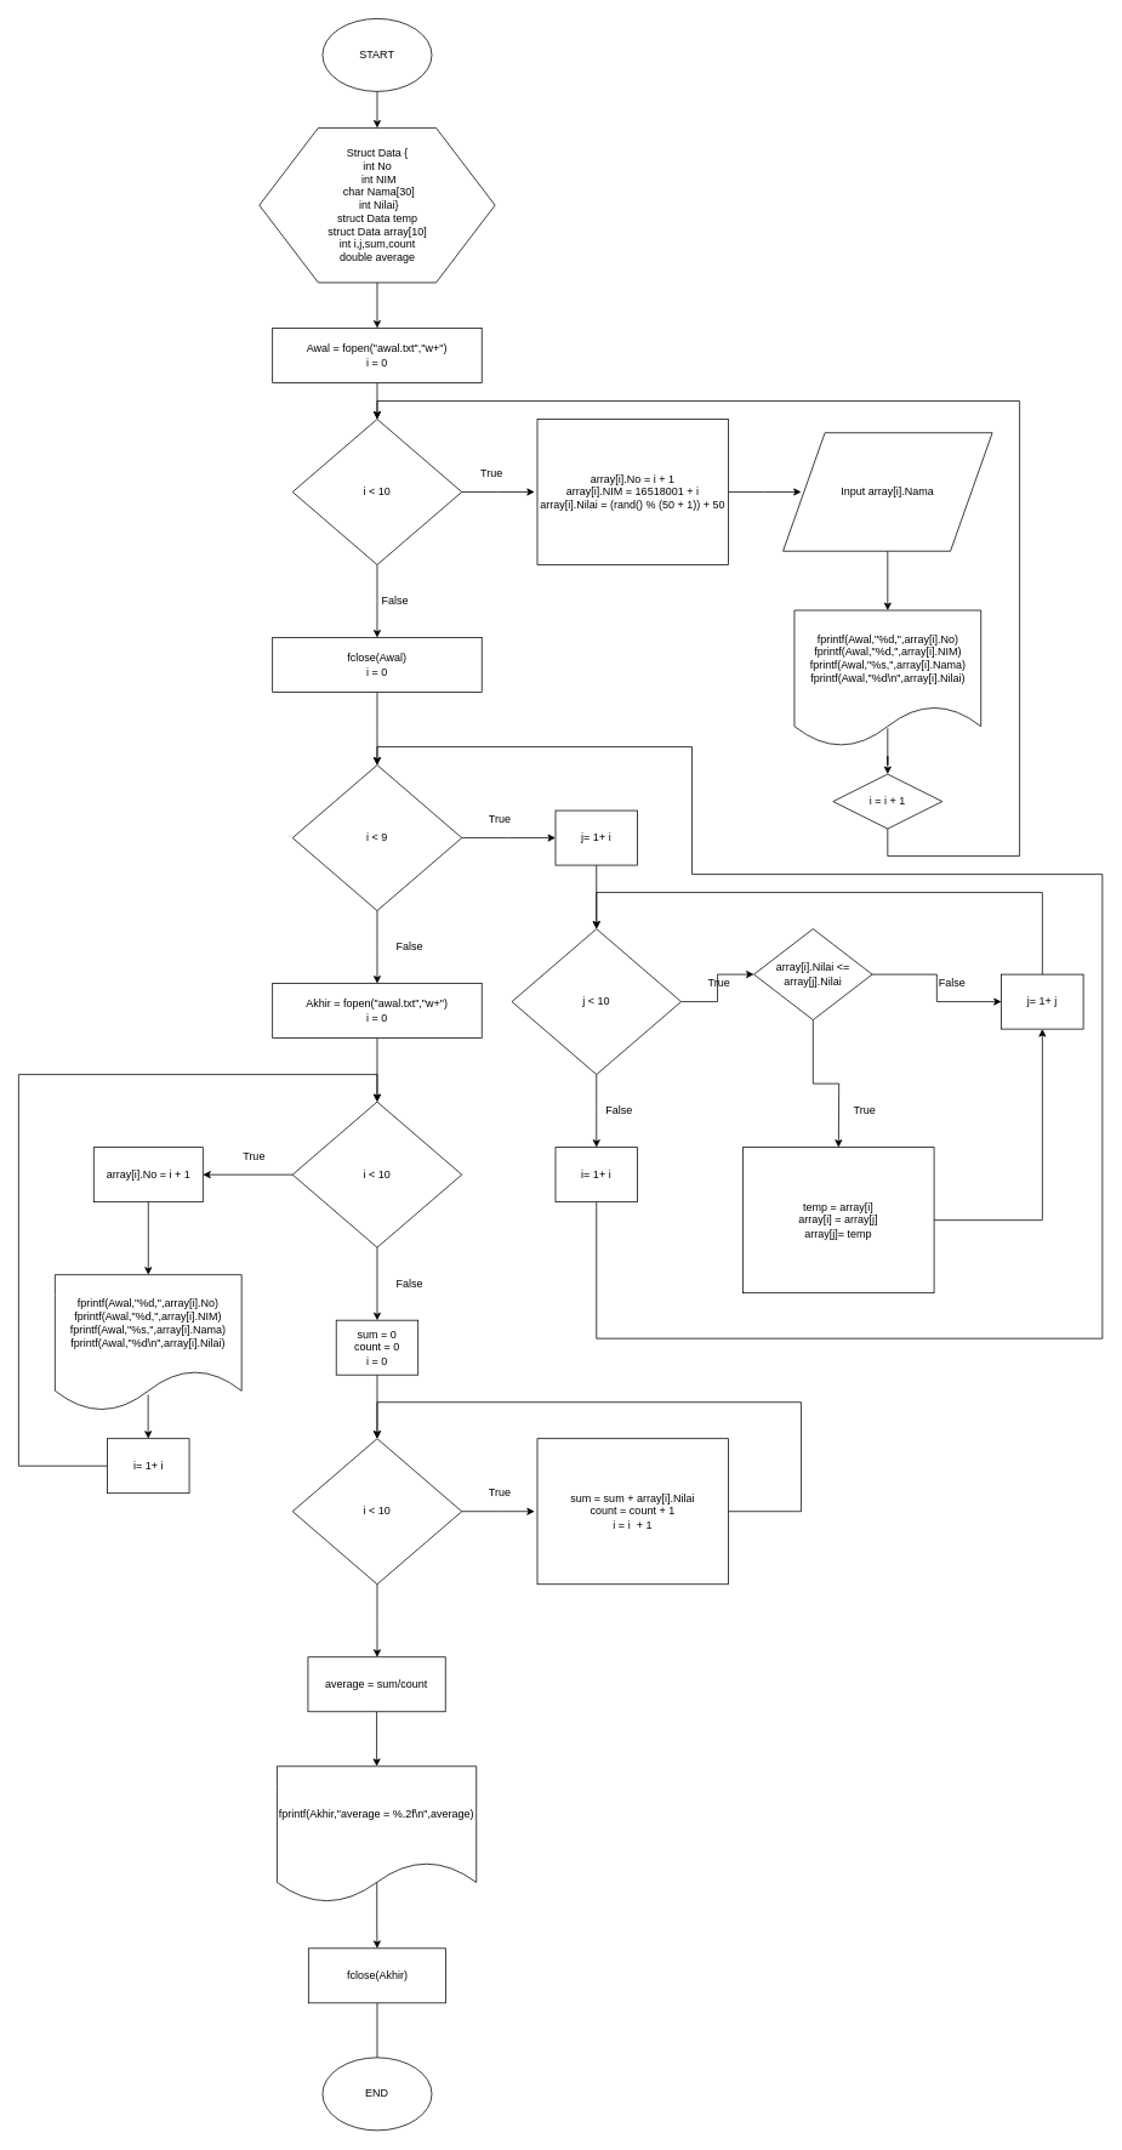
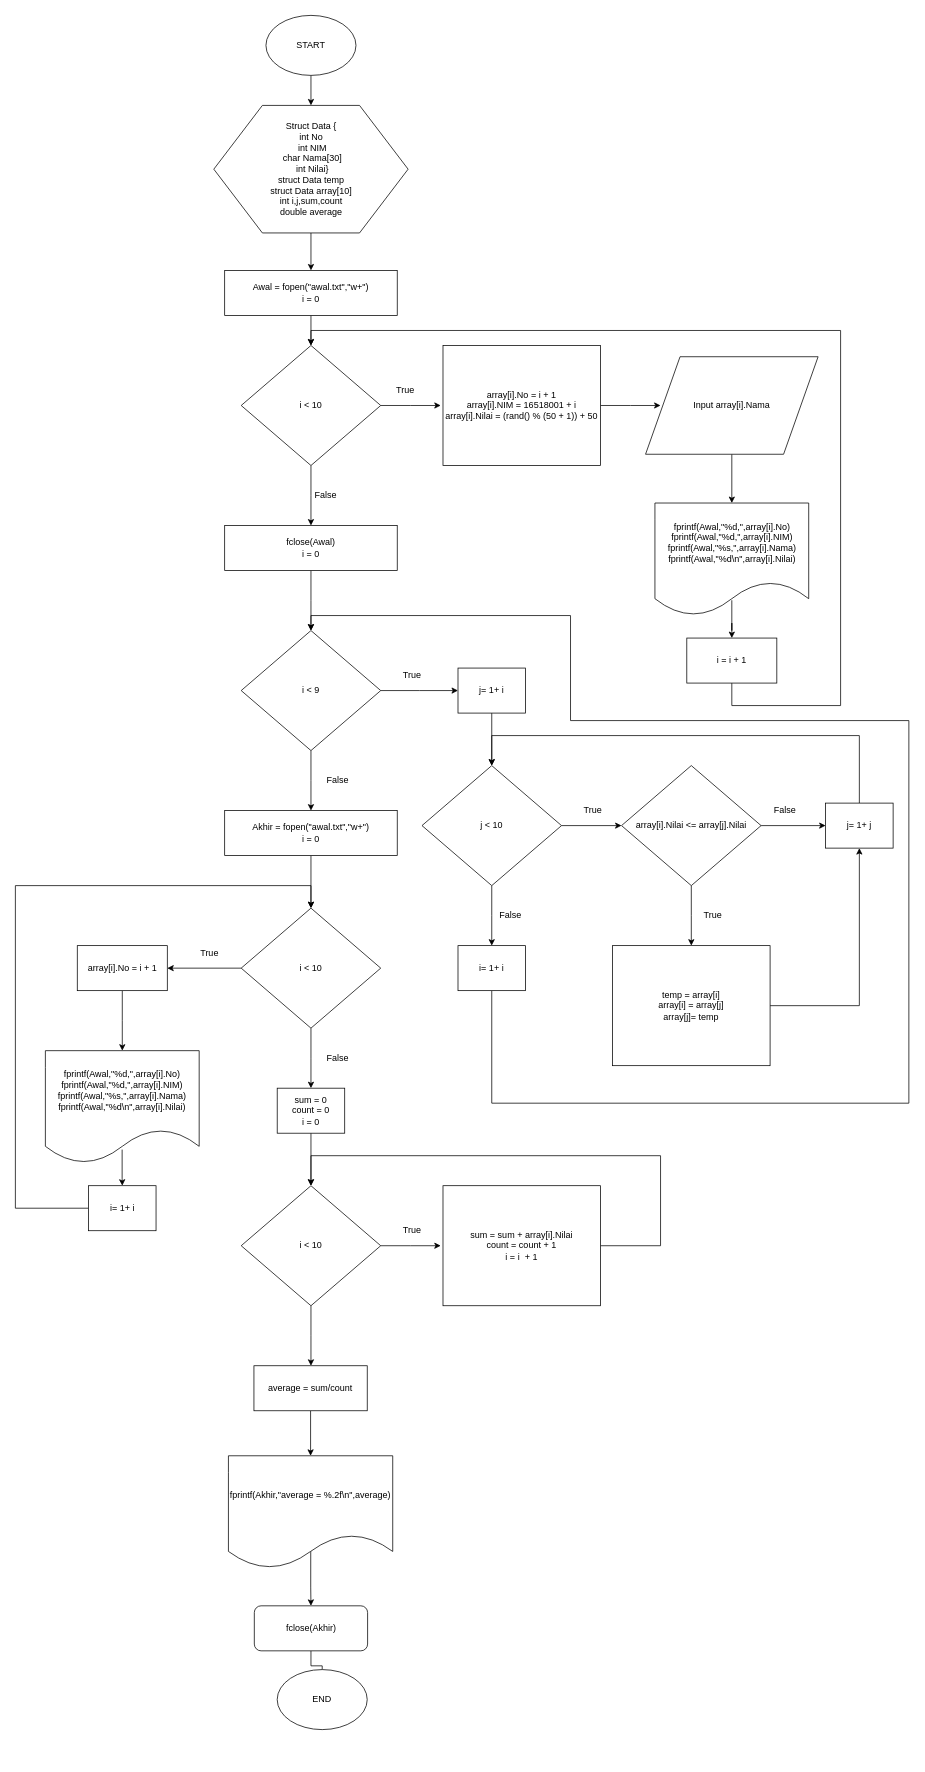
- <mxCell id="19" value="i = i + 1" style="rhombus;whiteSpace=wrap;html=1;" vertex="1" parent="1"><mxGeometry x="915" y="850" width="120" height="60" as="geometry" /></mxCell>
+ <mxCell id="19" value="i = i + 1" style="rounded=0;whiteSpace=wrap;html=1;" vertex="1" parent="1"><mxGeometry x="915" y="850" width="120" height="60" as="geometry" /></mxCell>
- <mxCell id="34" value="array[i].Nilai &amp;lt;= array[j].Nilai" style="rhombus;whiteSpace=wrap;html=1;" vertex="1" parent="1"><mxGeometry x="828" y="1020" width="130" height="100" as="geometry" /></mxCell>
+ <mxCell id="34" value="array[i].Nilai &amp;lt;= array[j].Nilai" style="rhombus;whiteSpace=wrap;html=1;" vertex="1" parent="1"><mxGeometry x="828" y="1020" width="186" height="160" as="geometry" /></mxCell>
- <mxCell id="72" value="fclose(Akhir)" style="rounded=0;whiteSpace=wrap;html=1;" vertex="1" parent="1"><mxGeometry x="338.5" y="2140" width="151" height="60" as="geometry" /></mxCell>
+ <mxCell id="72" value="fclose(Akhir)" style="whiteSpace=wrap;html=1;rounded=1;" vertex="1" parent="1"><mxGeometry x="338.5" y="2140" width="151" height="60" as="geometry" /></mxCell>
- <mxCell id="73" value="END" style="ellipse;whiteSpace=wrap;html=1;" vertex="1" parent="1"><mxGeometry x="354" y="2260" width="120" height="80" as="geometry" /></mxCell>
+ <mxCell id="73" value="END" style="ellipse;whiteSpace=wrap;html=1;" vertex="1" parent="1"><mxGeometry x="369" y="2225" width="120" height="80" as="geometry" /></mxCell>
